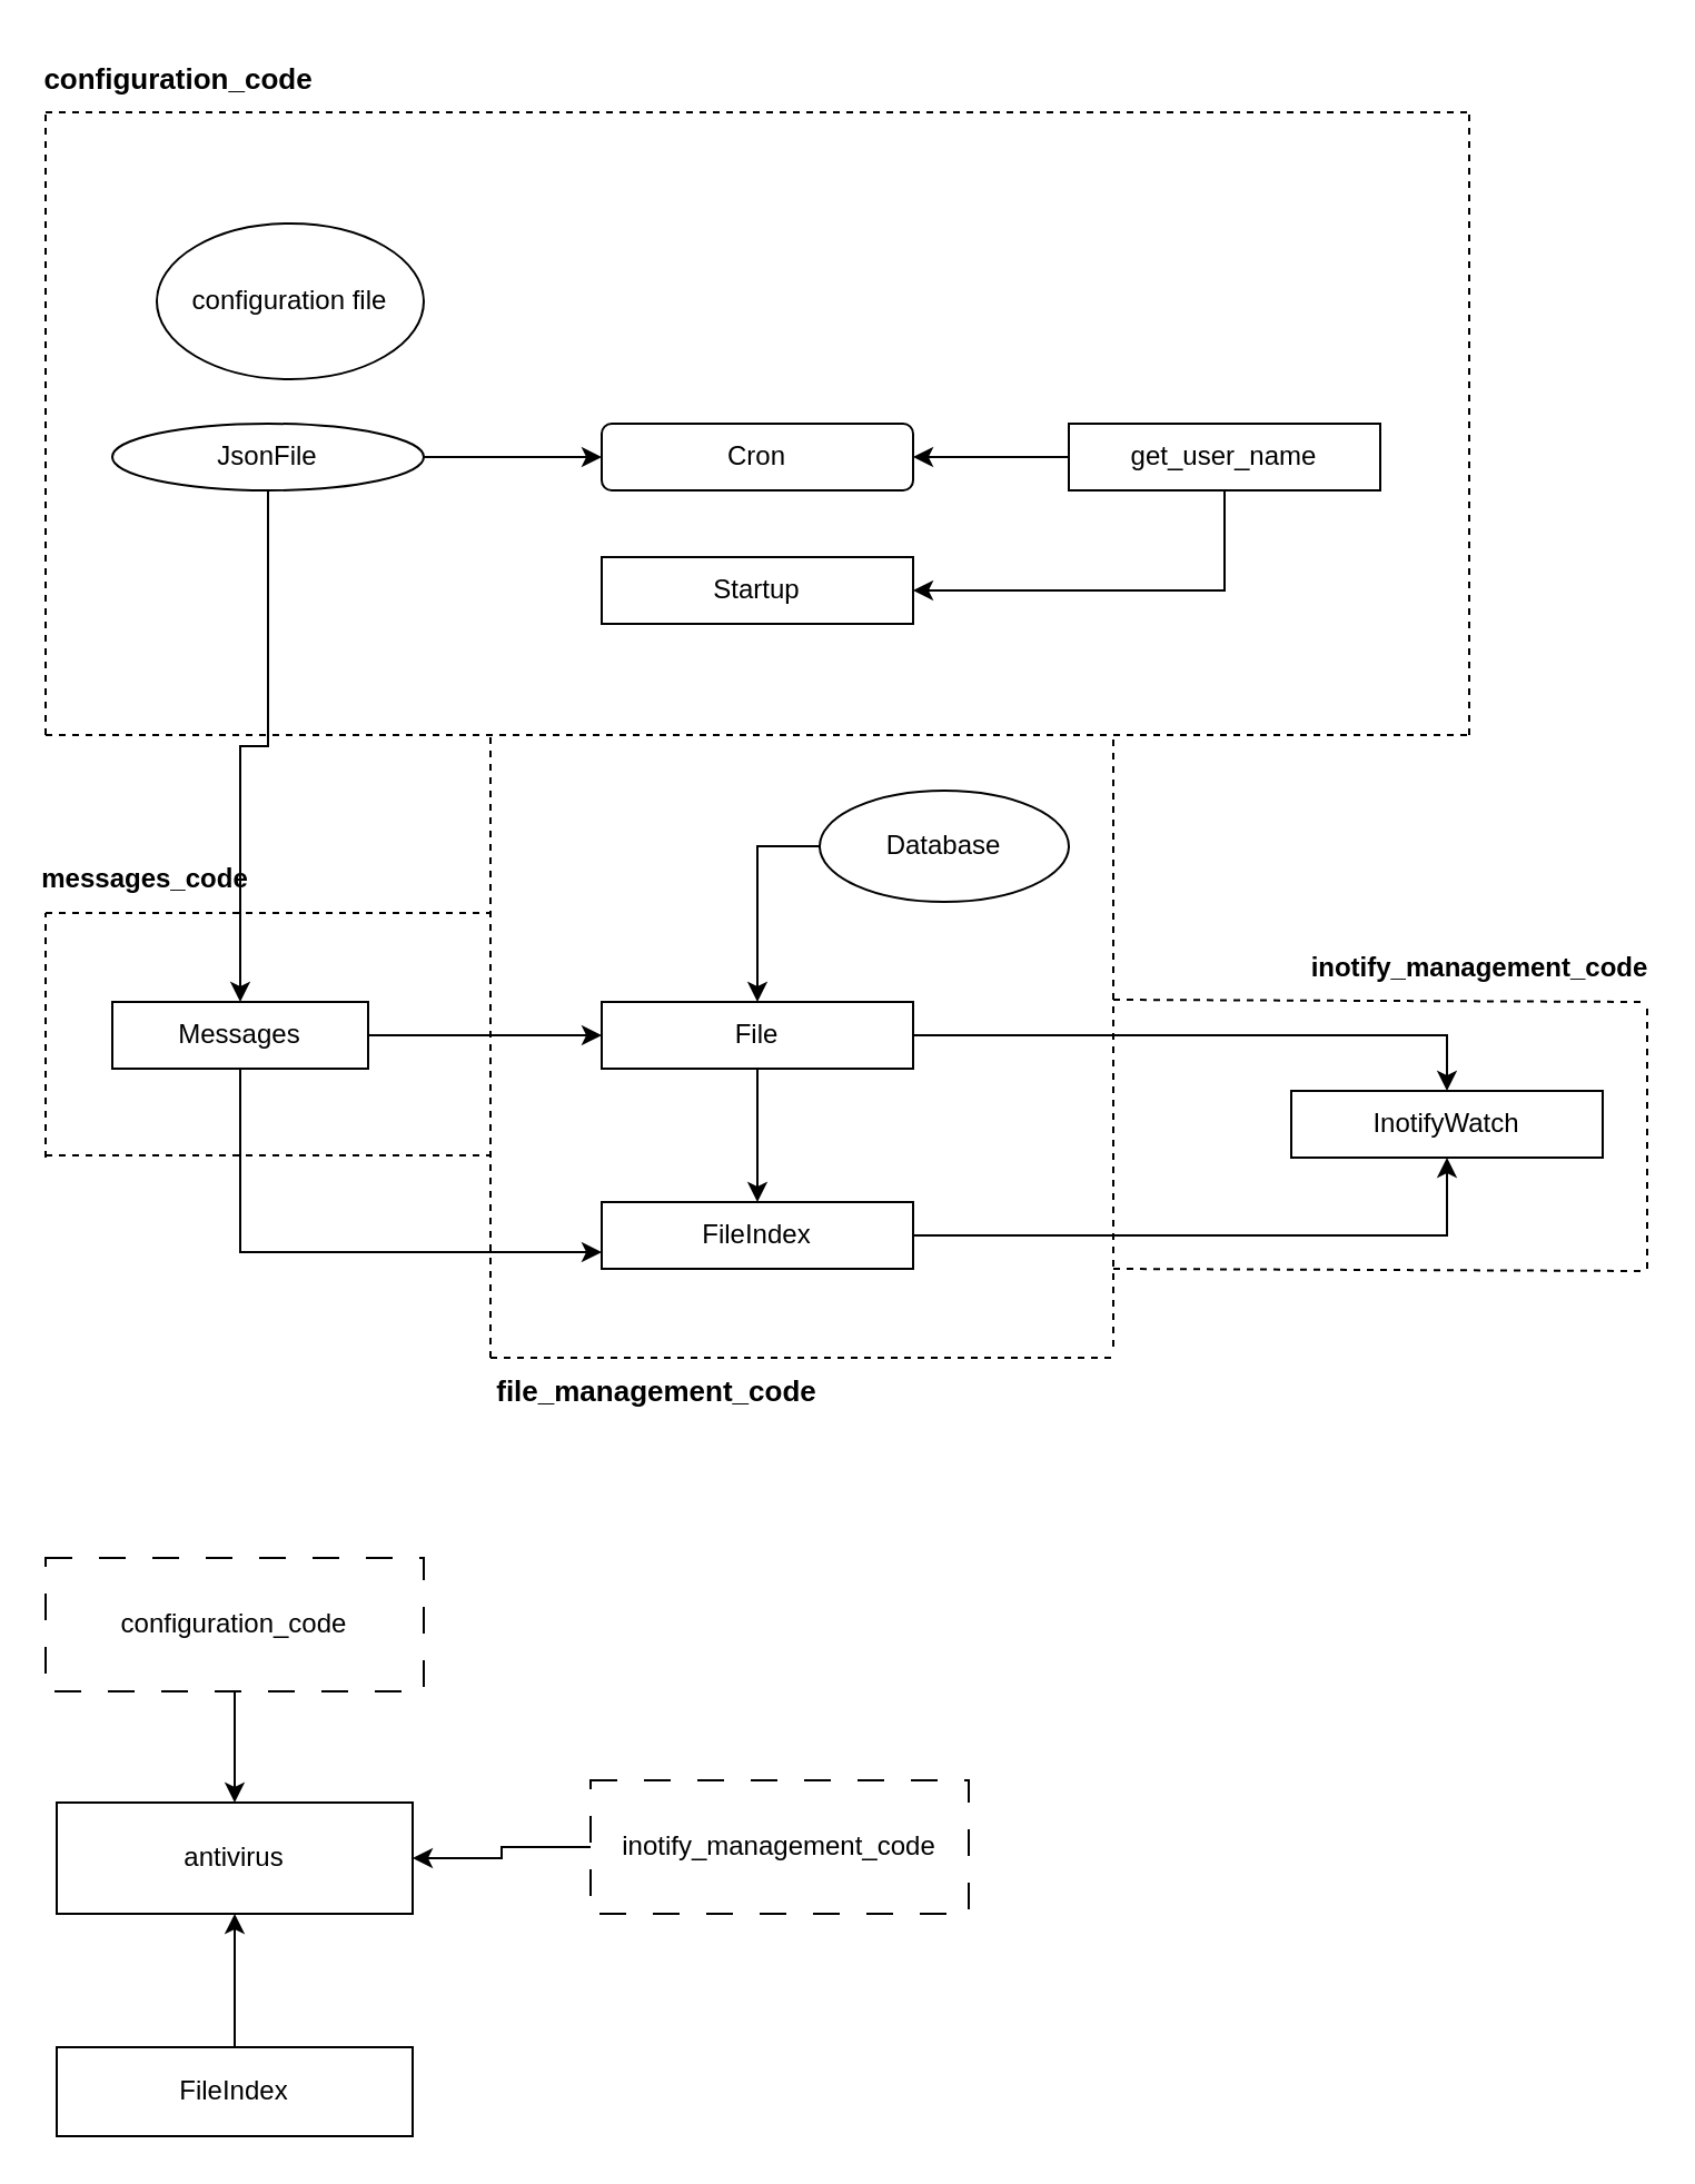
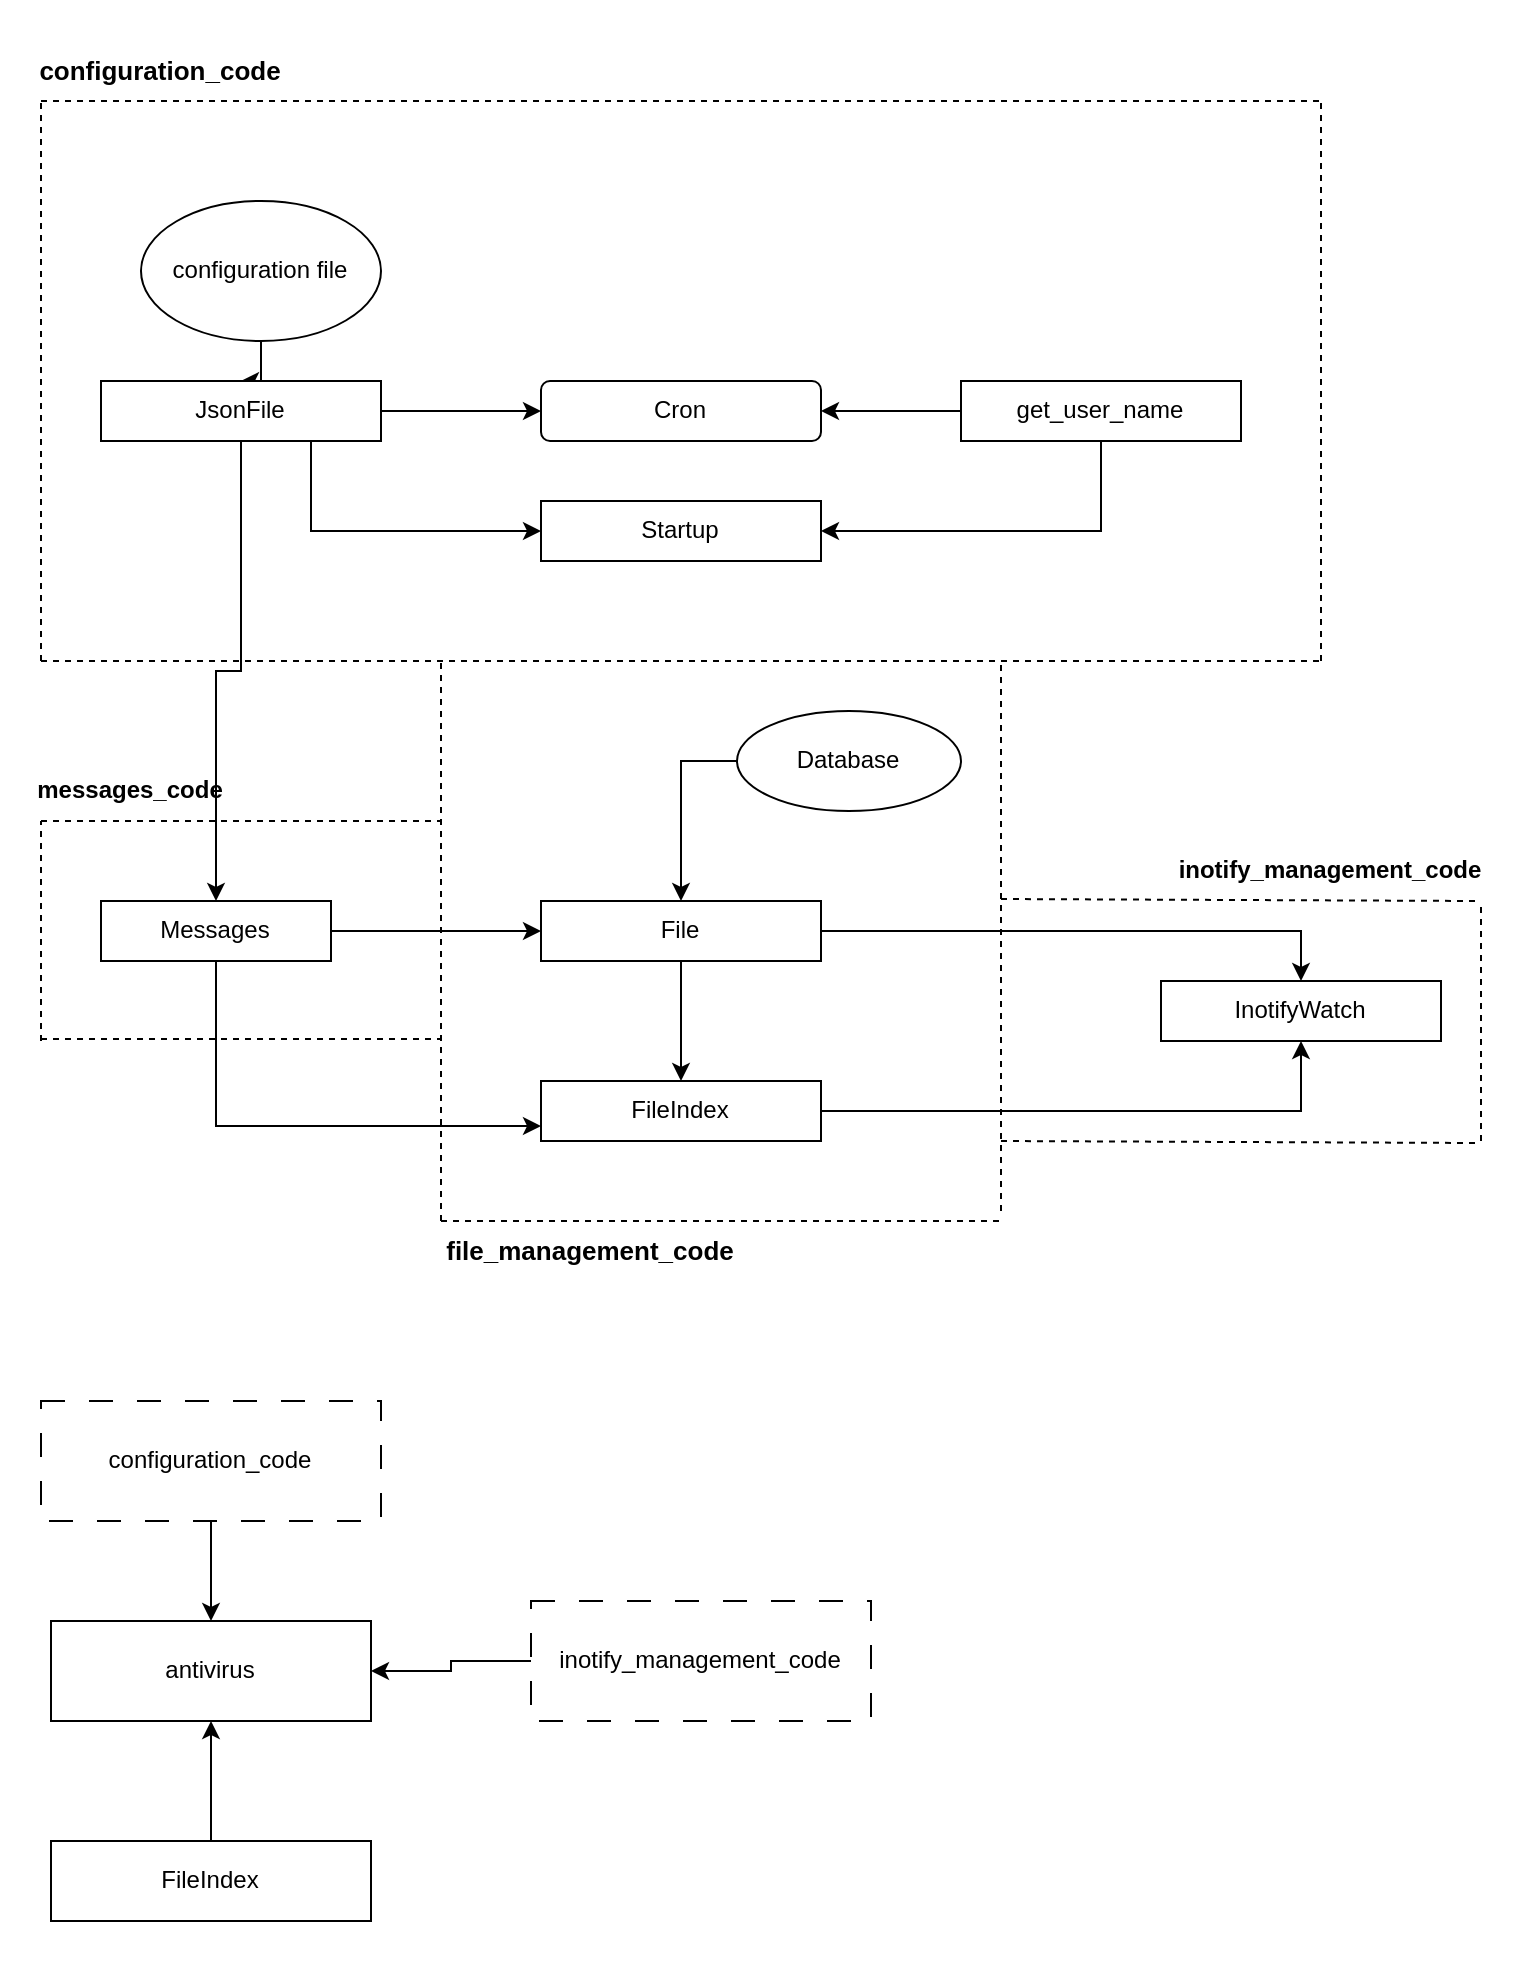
+ <mxCell id="2" style="edgeStyle=orthogonalEdgeStyle;rounded=0;orthogonalLoop=1;jettySize=auto;html=1;entryX=0.5;entryY=0;entryDx=0;entryDy=0;" edge="1" parent="1" source="3" target="7"><mxGeometry relative="1" as="geometry" /></mxCell>
- <mxCell id="7" value="JsonFile" style="ellipse;whiteSpace=wrap;html=1;" vertex="1" parent="1"><mxGeometry x="50" y="190" width="140" height="30" as="geometry" /></mxCell>
+ <mxCell id="7" value="JsonFile" style="rounded=0;whiteSpace=wrap;html=1;" vertex="1" parent="1"><mxGeometry x="50" y="190" width="140" height="30" as="geometry" /></mxCell>
+ <mxCell id="5" style="edgeStyle=orthogonalEdgeStyle;rounded=0;orthogonalLoop=1;jettySize=auto;html=1;exitX=0.75;exitY=1;exitDx=0;exitDy=0;entryX=0;entryY=0.5;entryDx=0;entryDy=0;" edge="1" parent="1" source="7" target="12"><mxGeometry relative="1" as="geometry" /></mxCell>
